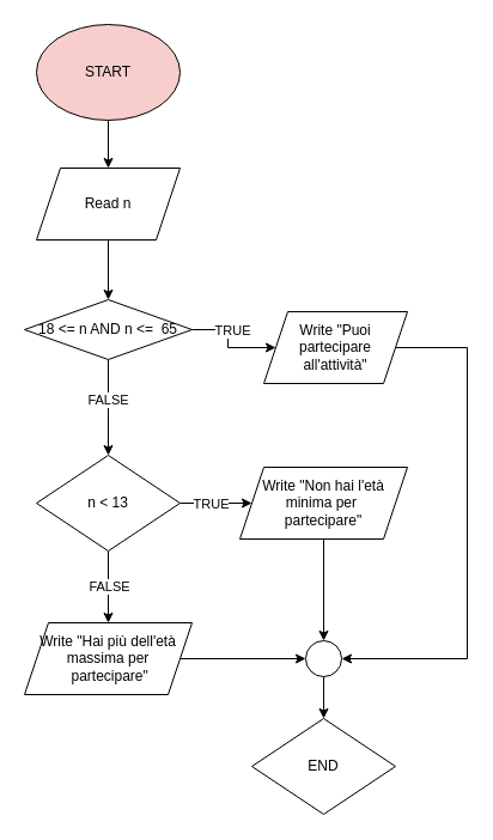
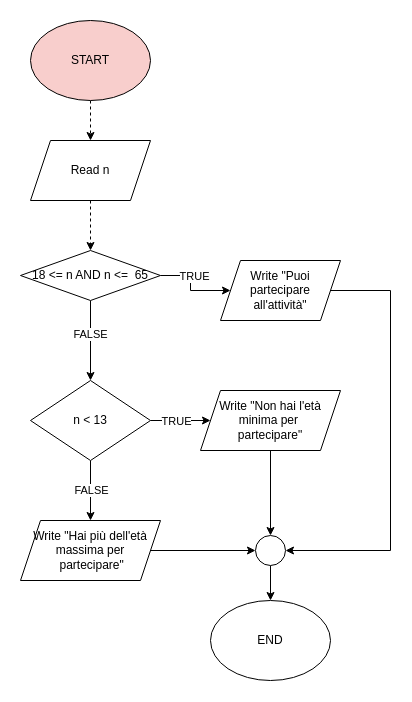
- <mxCell id="2" style="edgeStyle=orthogonalEdgeStyle;rounded=0;orthogonalLoop=1;jettySize=auto;html=1;entryX=0.5;entryY=0;entryDx=0;entryDy=0;" parent="1" source="3" target="10" edge="1"><mxGeometry relative="1" as="geometry" /></mxCell>
+ <mxCell id="2" style="edgeStyle=orthogonalEdgeStyle;rounded=0;orthogonalLoop=1;jettySize=auto;html=1;entryX=0.5;entryY=0;entryDx=0;entryDy=0;dashed=1;" parent="1" source="3" target="10" edge="1"><mxGeometry relative="1" as="geometry" /></mxCell>
- <mxCell id="9" style="edgeStyle=orthogonalEdgeStyle;rounded=0;orthogonalLoop=1;jettySize=auto;html=1;entryX=0.5;entryY=0;entryDx=0;entryDy=0;" parent="1" source="10" target="8" edge="1"><mxGeometry relative="1" as="geometry" /></mxCell>
+ <mxCell id="9" style="edgeStyle=orthogonalEdgeStyle;rounded=0;orthogonalLoop=1;jettySize=auto;html=1;entryX=0.5;entryY=0;entryDx=0;entryDy=0;dashed=1;" parent="1" source="10" target="8" edge="1"><mxGeometry relative="1" as="geometry" /></mxCell>
- <mxCell id="24" value="END" style="rhombus;whiteSpace=wrap;html=1;" vertex="1" parent="1"><mxGeometry x="210" y="600" width="120" height="80" as="geometry" /></mxCell>
+ <mxCell id="24" value="END" style="ellipse;whiteSpace=wrap;html=1;" vertex="1" parent="1"><mxGeometry x="210" y="600" width="120" height="80" as="geometry" /></mxCell>
